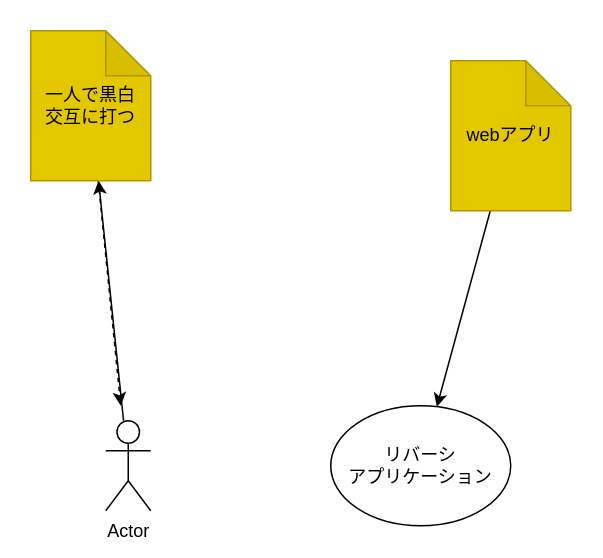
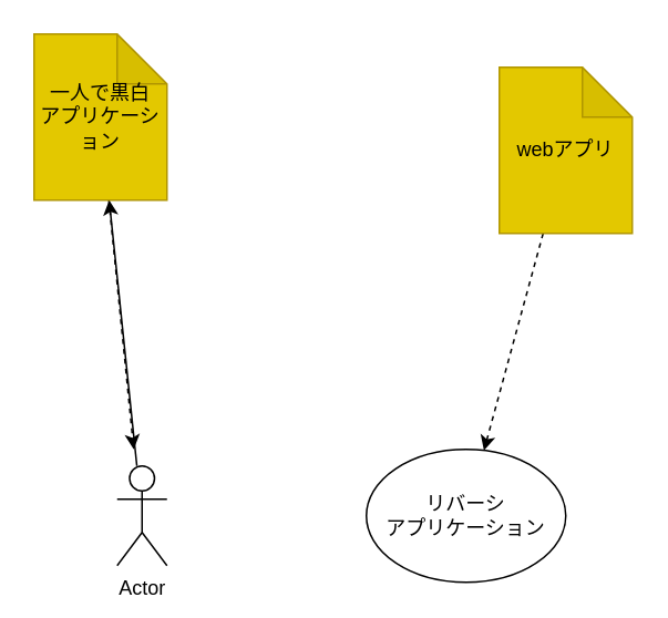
- <mxCell id="8" value="一人で黒白&lt;br&gt;交互に打つ" style="shape=note;whiteSpace=wrap;html=1;backgroundOutline=1;darkOpacity=0.05;fillColor=#e3c800;fontColor=#000000;strokeColor=#B09500;" vertex="1" parent="1"><mxGeometry x="20" y="20" width="80" height="100" as="geometry" /></mxCell>
+ <mxCell id="8" value="一人で黒白&lt;br&gt;アプリケーション" style="shape=note;whiteSpace=wrap;html=1;backgroundOutline=1;darkOpacity=0.05;fillColor=#e3c800;fontColor=#000000;strokeColor=#B09500;" vertex="1" parent="1"><mxGeometry x="20" y="20" width="80" height="100" as="geometry" /></mxCell>
- <mxCell id="5" style="edgeStyle=none;html=1;dashed=0;" edge="1" parent="1" source="6" target="2"><mxGeometry relative="1" as="geometry" /></mxCell>
+ <mxCell id="5" style="edgeStyle=none;html=1;dashed=1;" edge="1" parent="1" source="6" target="2"><mxGeometry relative="1" as="geometry" /></mxCell>
